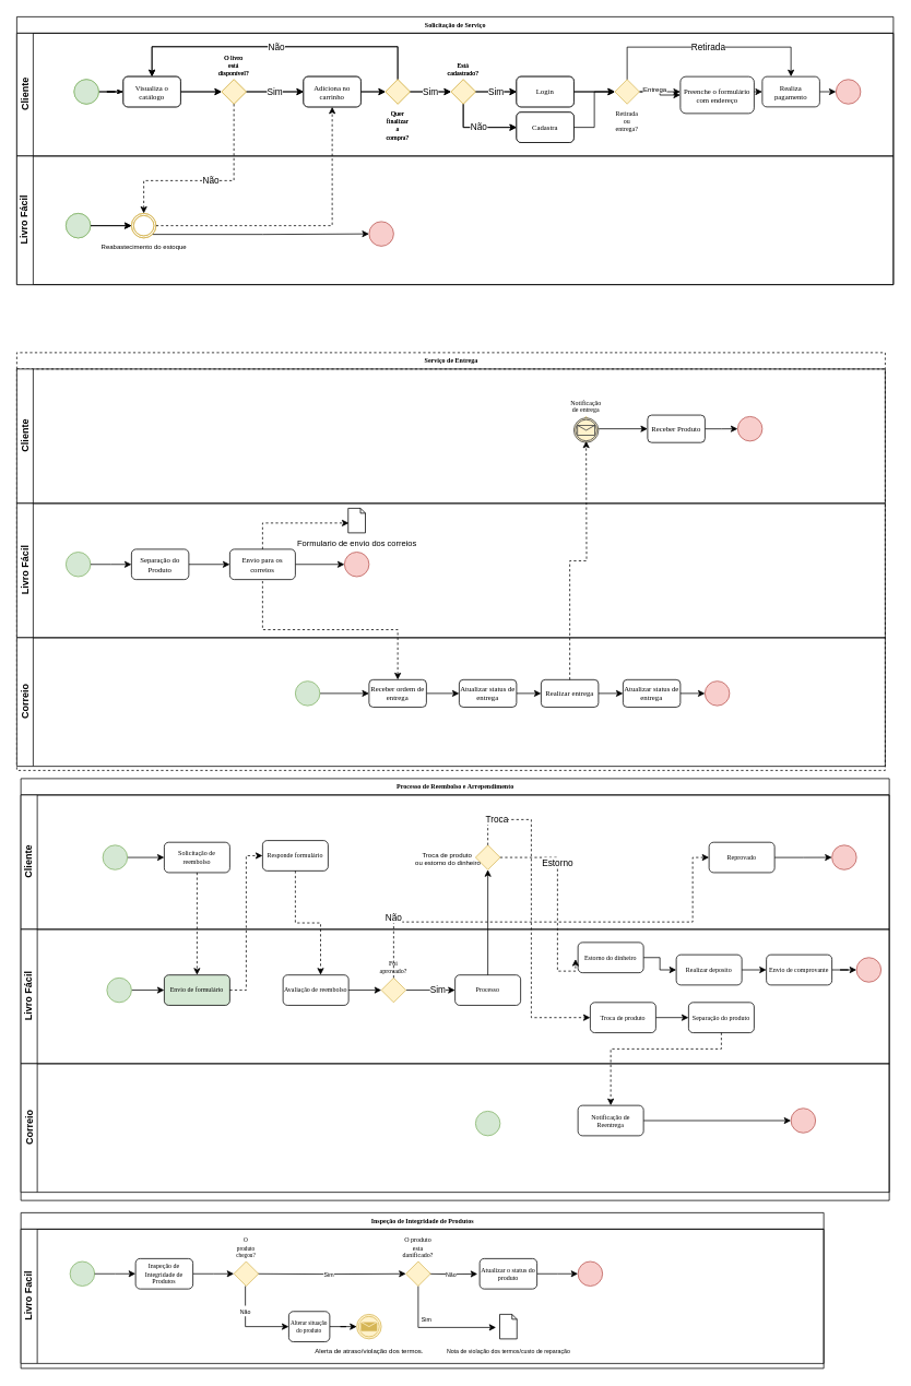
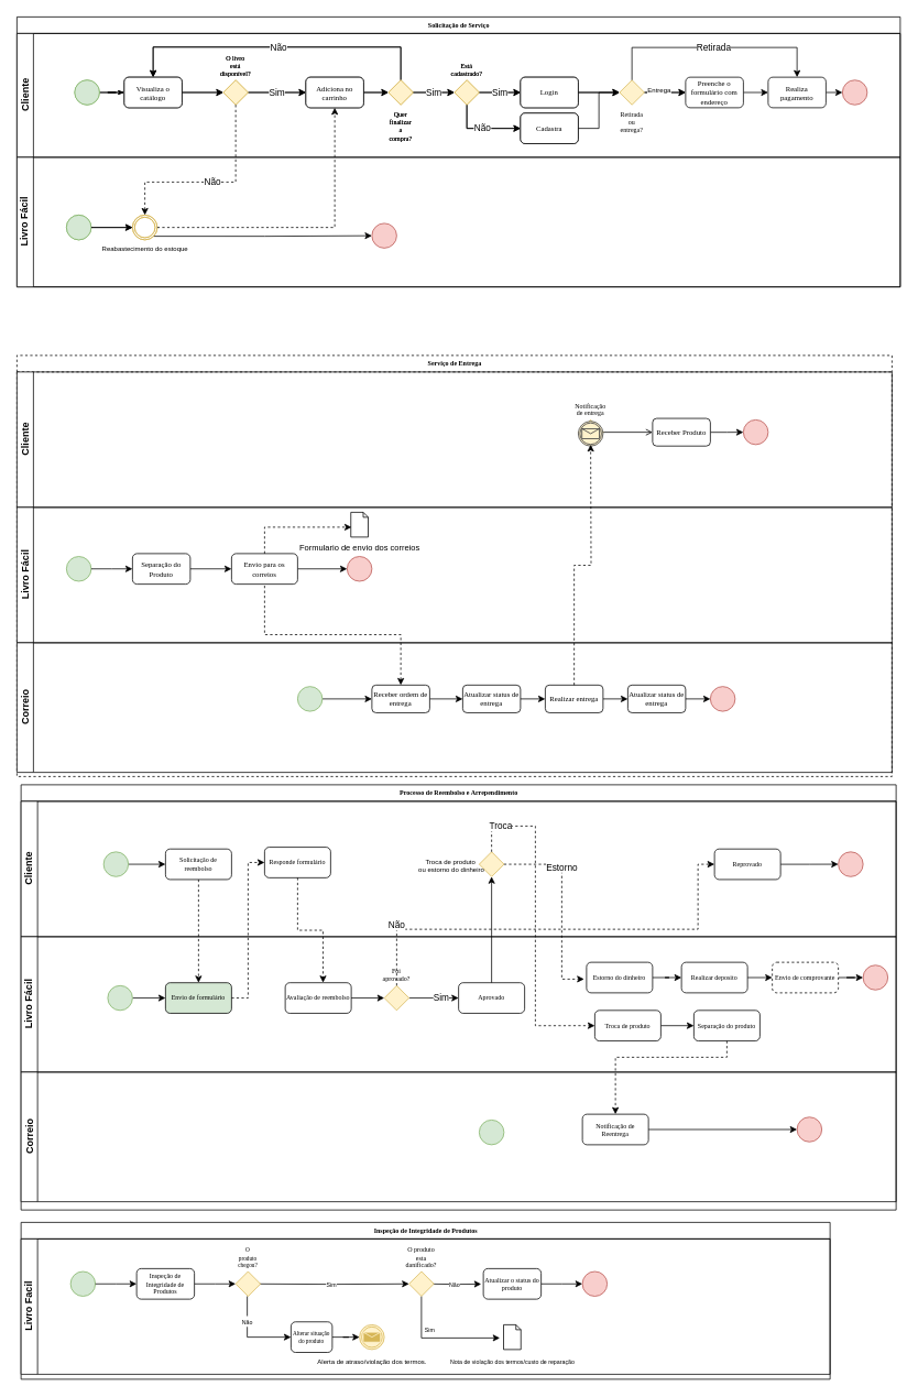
- <mxCell id="49" value="&lt;span style=&quot;font-size: 9px;&quot;&gt;Preenche o formulário com endereço&lt;/span&gt;" style="rounded=1;whiteSpace=wrap;html=1;shadow=0;labelBackgroundColor=none;strokeWidth=1;fontFamily=Verdana;fontSize=9;align=center;" vertex="1" parent="4"><mxGeometry x="810" y="53" width="90" height="45" as="geometry" /></mxCell>
+ <mxCell id="49" value="&lt;span style=&quot;font-size: 9px;&quot;&gt;Preenche o formulário com endereço&lt;/span&gt;" style="rounded=1;whiteSpace=wrap;html=1;shadow=0;labelBackgroundColor=none;strokeWidth=1;fontFamily=Verdana;fontSize=9;align=center;" vertex="1" parent="4"><mxGeometry x="810" y="53" width="70" height="37" as="geometry" /></mxCell>
- <mxCell id="64" style="edgeStyle=orthogonalEdgeStyle;rounded=0;orthogonalLoop=1;jettySize=auto;html=1;entryX=0;entryY=0.5;entryDx=0;entryDy=0;" parent="63" source="65" target="69" edge="1"><mxGeometry relative="1" as="geometry"><mxPoint x="760" y="73" as="targetPoint" /></mxGeometry></mxCell>
+ <mxCell id="64" style="edgeStyle=orthogonalEdgeStyle;rounded=0;orthogonalLoop=1;jettySize=auto;html=1;entryX=0;entryY=0.5;entryDx=0;entryDy=0;endArrow=open;" parent="63" source="65" target="69" edge="1"><mxGeometry relative="1" as="geometry"><mxPoint x="760" y="73" as="targetPoint" /></mxGeometry></mxCell>
- <mxCell id="137" value="Estorno do dinheiro" style="rounded=1;whiteSpace=wrap;html=1;shadow=0;labelBackgroundColor=none;strokeWidth=1;fontFamily=Verdana;fontSize=8;align=center;" parent="127" vertex="1"><mxGeometry x="680" y="16" width="80" height="37" as="geometry" /></mxCell>
+ <mxCell id="137" value="Estorno do dinheiro" style="rounded=1;whiteSpace=wrap;html=1;shadow=0;labelBackgroundColor=none;strokeWidth=1;fontFamily=Verdana;fontSize=8;align=center;" parent="127" vertex="1"><mxGeometry x="685" y="31" width="80" height="37" as="geometry" /></mxCell>
- <mxCell id="142" value="Envio de comprovante" style="rounded=1;whiteSpace=wrap;html=1;shadow=0;labelBackgroundColor=none;strokeWidth=1;fontFamily=Verdana;fontSize=8;align=center;" parent="127" vertex="1"><mxGeometry x="910" y="31" width="80" height="37" as="geometry" /></mxCell>
+ <mxCell id="142" value="Envio de comprovante" style="rounded=1;whiteSpace=wrap;html=1;shadow=0;labelBackgroundColor=none;strokeWidth=1;fontFamily=Verdana;fontSize=8;align=center;dashed=1;" parent="127" vertex="1"><mxGeometry x="910" y="31" width="80" height="37" as="geometry" /></mxCell>
- <mxCell id="133" value="Processo" style="rounded=1;whiteSpace=wrap;html=1;shadow=0;labelBackgroundColor=none;strokeWidth=1;fontFamily=Verdana;fontSize=8;align=center;" parent="127" vertex="1"><mxGeometry x="530" y="55.75" width="80" height="37" as="geometry" /></mxCell>
+ <mxCell id="133" value="Aprovado" style="rounded=1;whiteSpace=wrap;html=1;shadow=0;labelBackgroundColor=none;strokeWidth=1;fontFamily=Verdana;fontSize=8;align=center;" parent="127" vertex="1"><mxGeometry x="530" y="55.75" width="80" height="37" as="geometry" /></mxCell>
